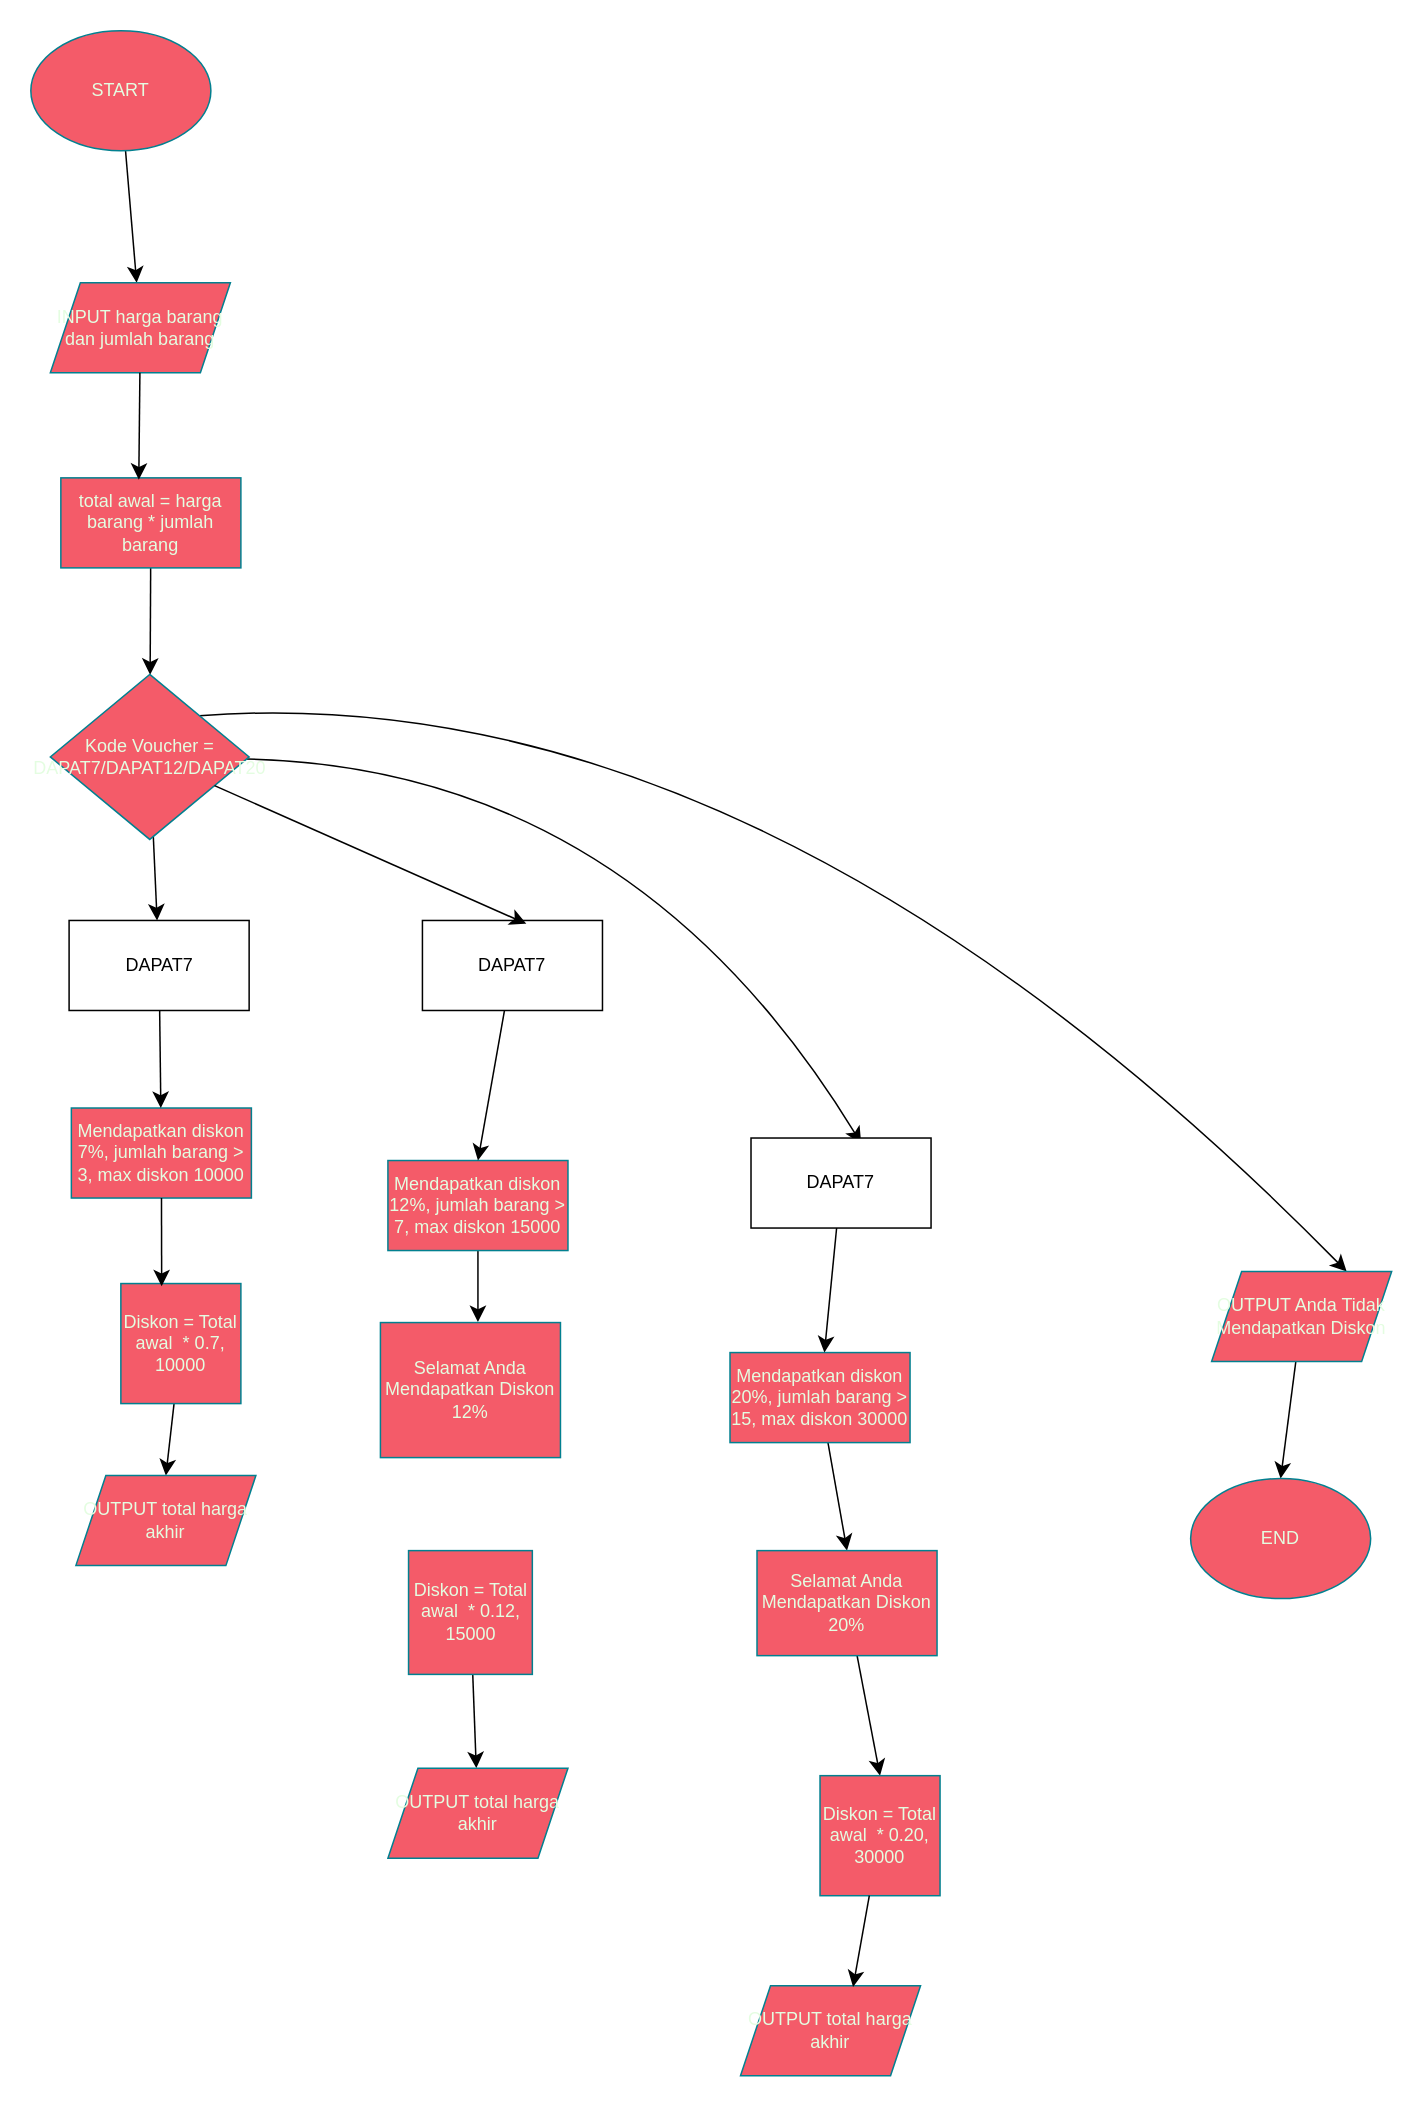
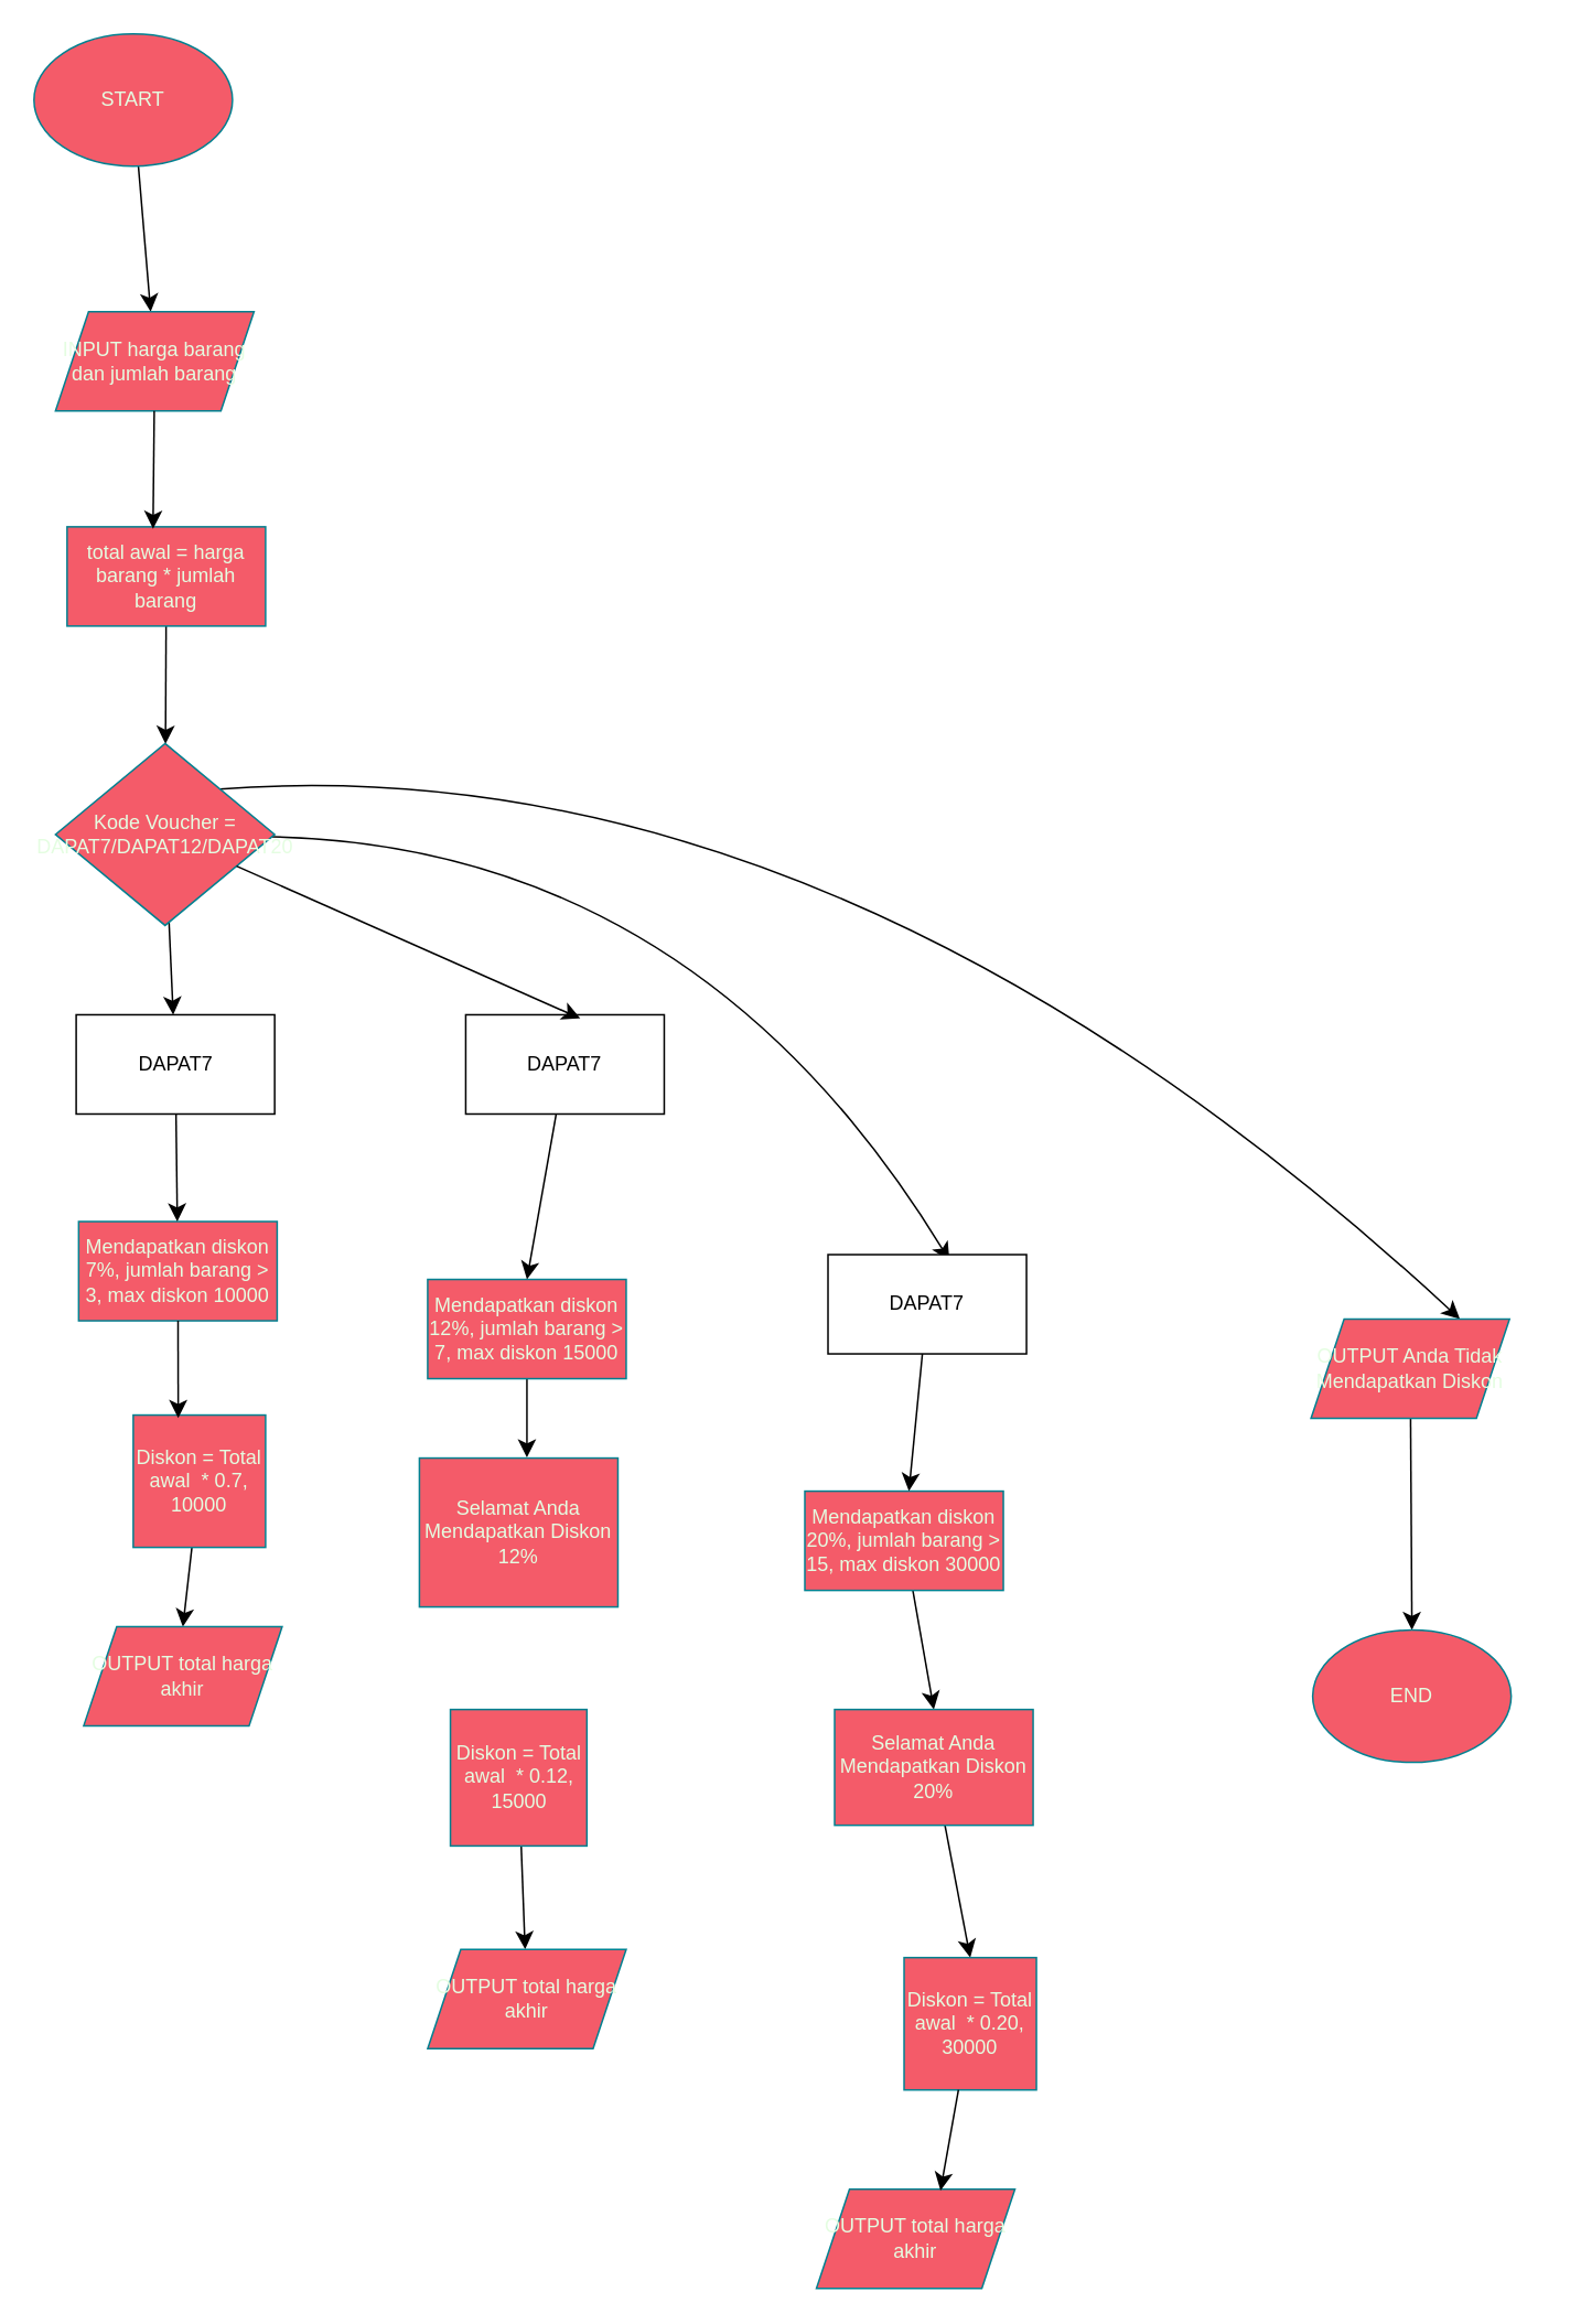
- <mxCell id="28" value="OUTPUT Anda Tidak Mendapatkan Diskon" style="shape=parallelogram;perimeter=parallelogramPerimeter;whiteSpace=wrap;html=1;fixedSize=1;strokeColor=#028090;fontColor=#E4FDE1;fillColor=#F45B69;" vertex="1" parent="1"><mxGeometry x="807" y="847" width="120" height="60" as="geometry" /></mxCell>
+ <mxCell id="28" value="OUTPUT Anda Tidak Mendapatkan Diskon" style="shape=parallelogram;perimeter=parallelogramPerimeter;whiteSpace=wrap;html=1;fixedSize=1;strokeColor=#028090;fontColor=#E4FDE1;fillColor=#F45B69;" vertex="1" parent="1"><mxGeometry x="792" y="797" width="120" height="60" as="geometry" /></mxCell>
